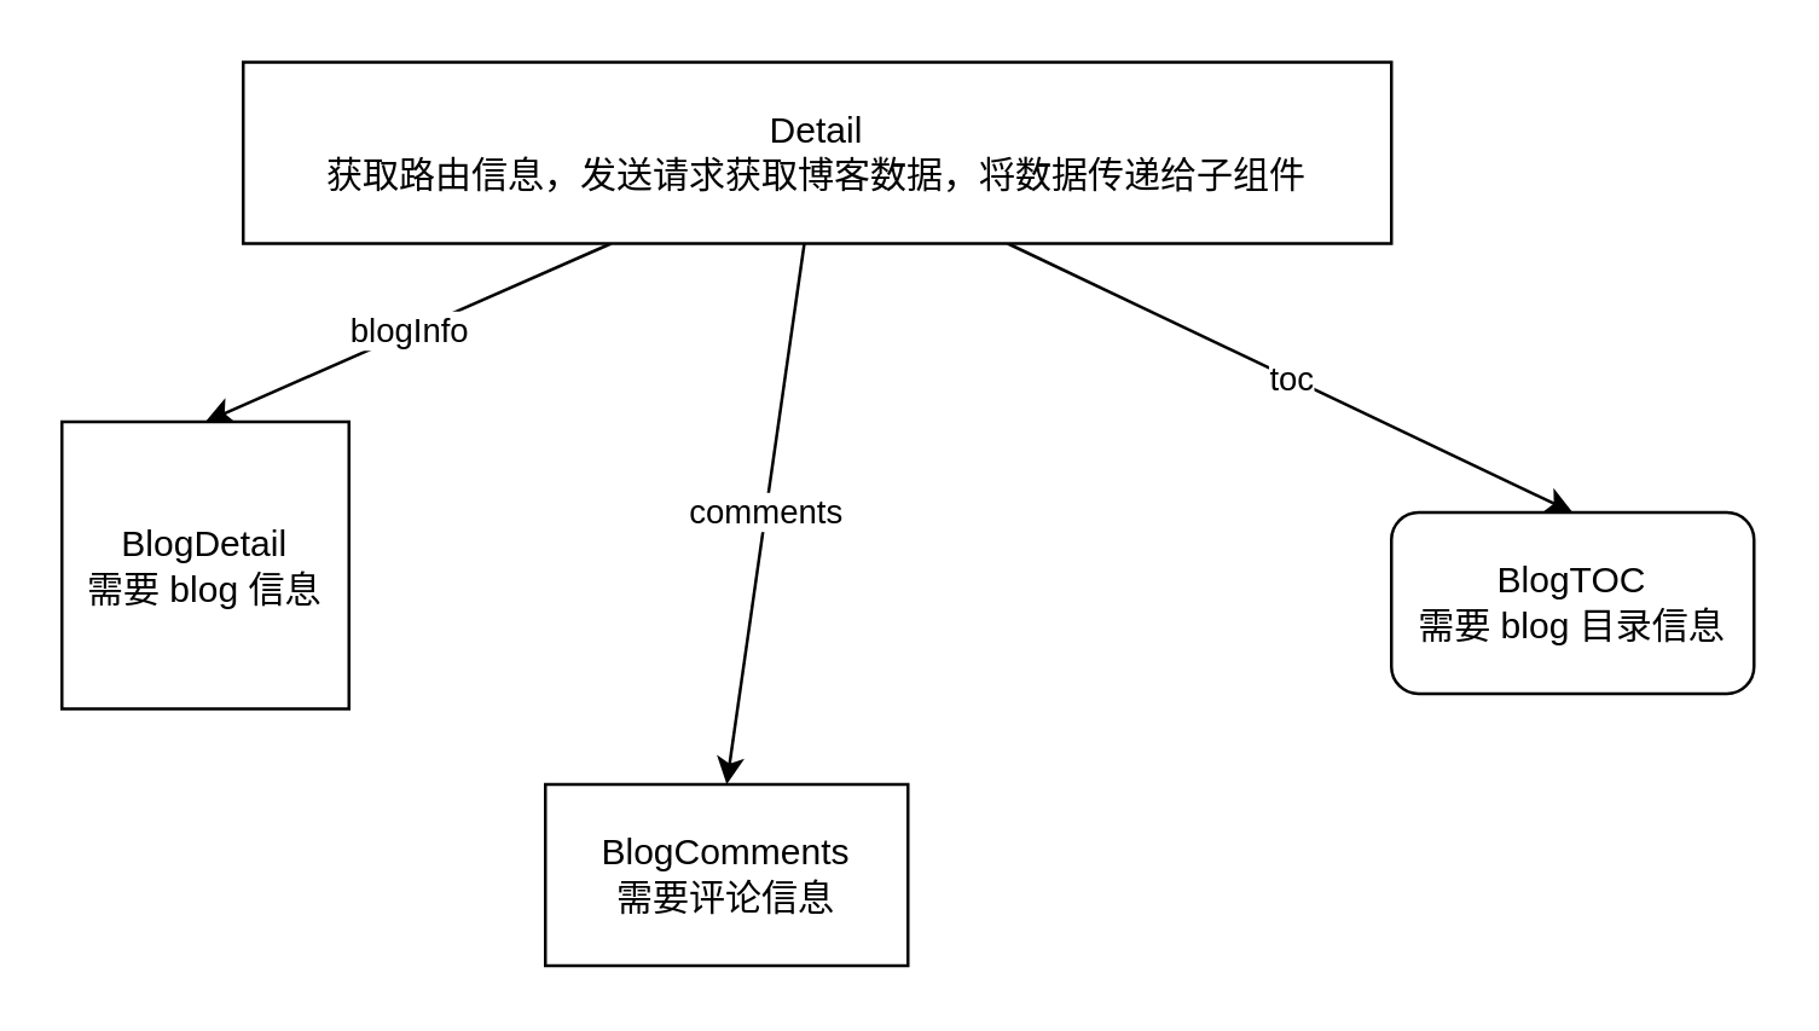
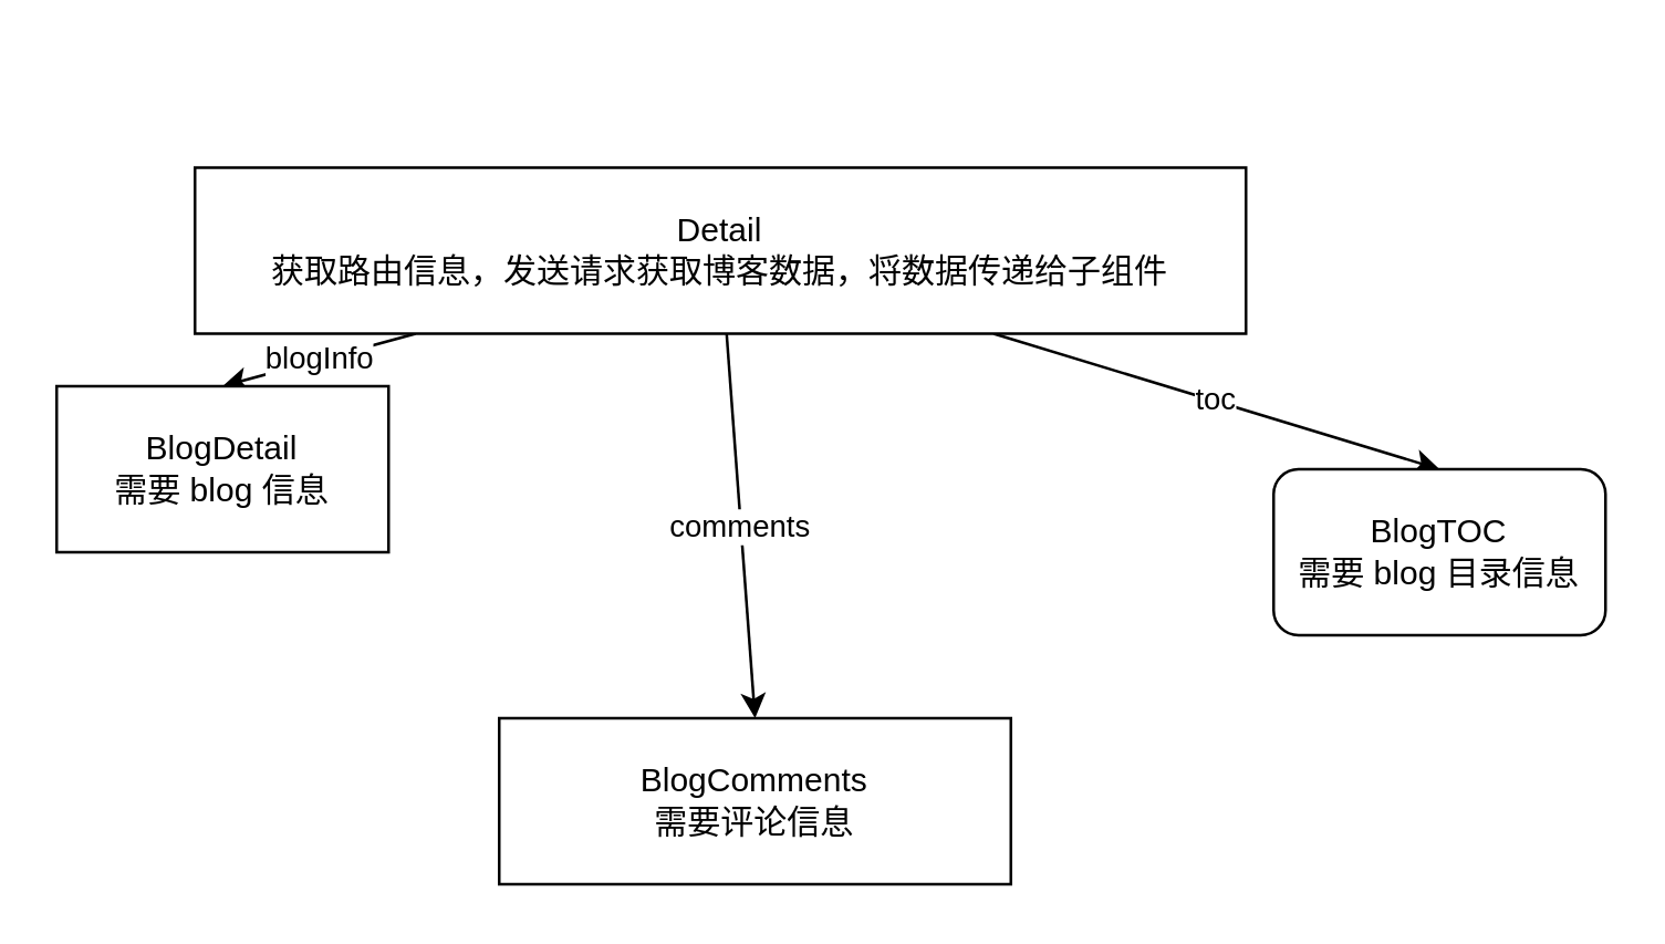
- <mxCell id="5" value="Detail&lt;br&gt;获取路由信息，发送请求获取博客数据，将数据传递给子组件" style="rounded=0;whiteSpace=wrap;html=1;" parent="1" vertex="1"><mxGeometry x="80" y="20" width="380" height="60" as="geometry" /></mxCell>
+ <mxCell id="5" value="Detail&lt;br&gt;获取路由信息，发送请求获取博客数据，将数据传递给子组件" style="rounded=0;whiteSpace=wrap;html=1;" parent="1" vertex="1"><mxGeometry x="70" y="60" width="380" height="60" as="geometry" /></mxCell>
- <mxCell id="6" value="BlogDetail&lt;br&gt;需要 blog 信息" style="rounded=0;whiteSpace=wrap;html=1;" parent="1" vertex="1"><mxGeometry x="20" y="139" width="95" height="95" as="geometry" /></mxCell>
+ <mxCell id="6" value="BlogDetail&lt;br&gt;需要 blog 信息" style="rounded=0;whiteSpace=wrap;html=1;" parent="1" vertex="1"><mxGeometry x="20" y="139" width="120" height="60" as="geometry" /></mxCell>
- <mxCell id="8" value="BlogComments&lt;br&gt;需要评论信息" style="rounded=0;whiteSpace=wrap;html=1;" parent="1" vertex="1"><mxGeometry x="180" y="259" width="120" height="60" as="geometry" /></mxCell>
+ <mxCell id="8" value="BlogComments&lt;br&gt;需要评论信息" style="rounded=0;whiteSpace=wrap;html=1;" parent="1" vertex="1"><mxGeometry x="180" y="259" width="185" height="60" as="geometry" /></mxCell>
